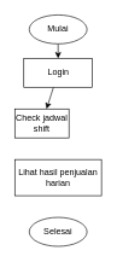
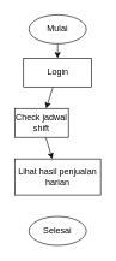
+ <mxCell id="6" value="" style="edgeStyle=none;html=1;" edge="1" parent="1" source="7" target="8"><mxGeometry relative="1" as="geometry" /></mxCell>
